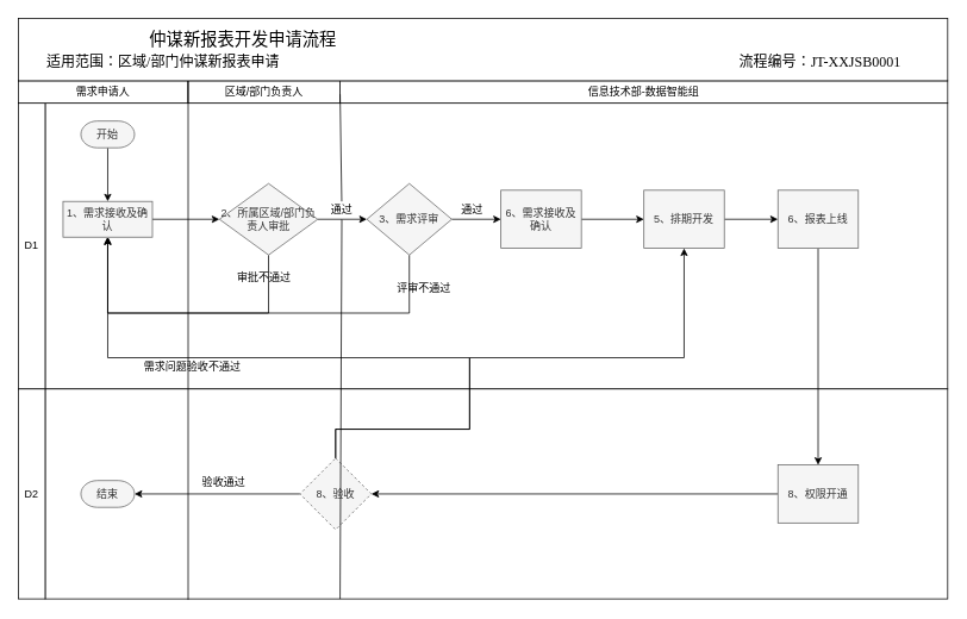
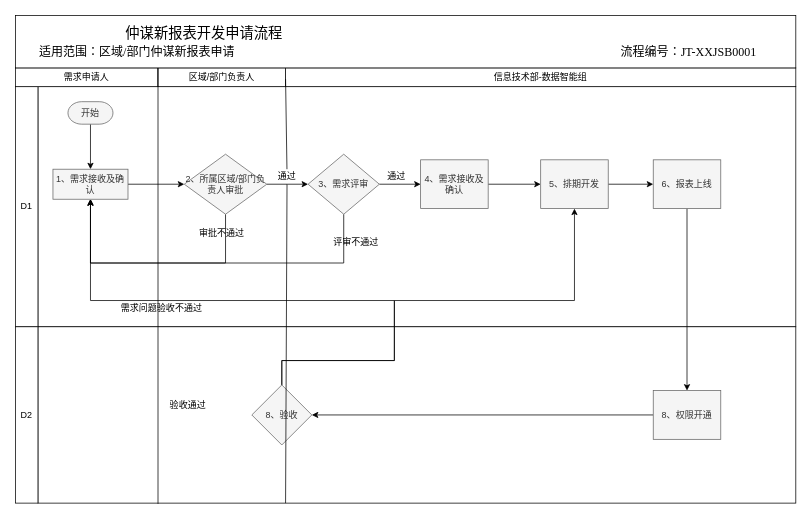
- <mxCell id="21" value="6、需求接收及确认" style="rounded=0;whiteSpace=wrap;html=1;strokeColor=#666666;strokeWidth=1;fillColor=#f5f5f5;fontColor=#333333;" parent="1" vertex="1"><mxGeometry x="560" y="212.5" width="90" height="65" as="geometry" /></mxCell>
+ <mxCell id="21" value="4、需求接收及确认" style="rounded=0;whiteSpace=wrap;html=1;strokeColor=#666666;strokeWidth=1;fillColor=#f5f5f5;fontColor=#333333;" parent="1" vertex="1"><mxGeometry x="560" y="212.5" width="90" height="65" as="geometry" /></mxCell>
- <mxCell id="31" value="结束" style="strokeWidth=1;html=1;shape=mxgraph.flowchart.terminator;whiteSpace=wrap;fillColor=#f5f5f5;strokeColor=#666666;fontColor=#333333;" parent="1" vertex="1"><mxGeometry x="90" y="537.5" width="60" height="30" as="geometry" /></mxCell>
- <mxCell id="40" style="edgeStyle=orthogonalEdgeStyle;rounded=0;orthogonalLoop=1;jettySize=auto;html=1;entryX=1;entryY=0.5;entryDx=0;entryDy=0;entryPerimeter=0;" parent="1" source="41" target="31" edge="1"><mxGeometry relative="1" as="geometry" /></mxCell>
- <mxCell id="41" value="8、验收" style="rhombus;whiteSpace=wrap;html=1;strokeColor=#666666;strokeWidth=1;fillColor=#f5f5f5;fontColor=#333333;dashed=1;" parent="1" vertex="1"><mxGeometry x="335" y="512.5" width="80" height="80" as="geometry" /></mxCell>
+ <mxCell id="41" value="8、验收" style="rhombus;whiteSpace=wrap;html=1;strokeColor=#666666;strokeWidth=1;fillColor=#f5f5f5;fontColor=#333333;" parent="1" vertex="1"><mxGeometry x="335" y="512.5" width="80" height="80" as="geometry" /></mxCell>
